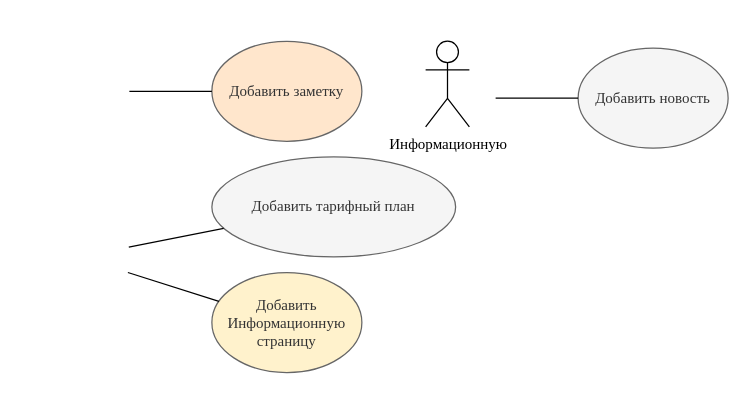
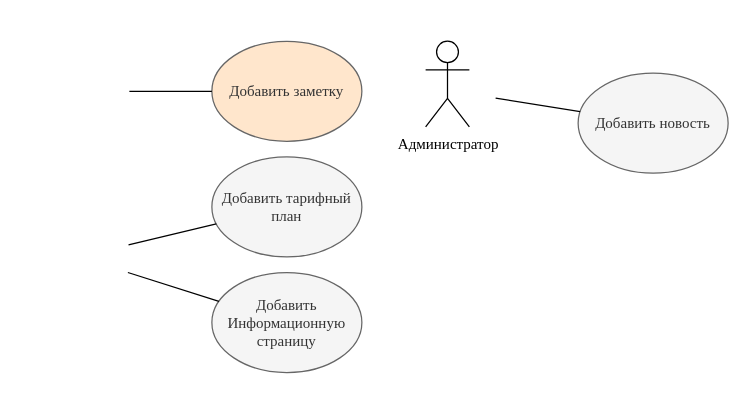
- <mxCell id="13" value="Добавить новость" style="ellipse;html=1;fontFamily=Comic Sans MS;verticalAlign=middle;whiteSpace=wrap;labelBorderColor=none;labelBackgroundColor=none;fontStyle=0;strokeColor=#666666;fontColor=#333333;fillColor=#F5F5F5;" vertex="1" parent="1"><mxGeometry x="462" y="38" width="120" height="80" as="geometry" /></mxCell>
+ <mxCell id="13" value="Добавить новость" style="ellipse;html=1;fontFamily=Comic Sans MS;verticalAlign=middle;whiteSpace=wrap;labelBorderColor=none;labelBackgroundColor=none;fontStyle=0;strokeColor=#666666;fontColor=#333333;fillColor=#F5F5F5;" vertex="1" parent="1"><mxGeometry x="462" y="58" width="120" height="80" as="geometry" /></mxCell>
- <mxCell id="12" value="Информационную" style="shape=umlActor;verticalLabelPosition=bottom;verticalAlign=top;html=1;outlineConnect=0;shadow=0;labelBackgroundColor=none;fontColor=none;fillColor=none;fontFamily=Comic Sans MS;" vertex="1" parent="10"><mxGeometry x="320" y="12.5" width="35" height="68.5" as="geometry" /></mxCell>
+ <mxCell id="12" value="Администратор" style="shape=umlActor;verticalLabelPosition=bottom;verticalAlign=top;html=1;outlineConnect=0;shadow=0;labelBackgroundColor=none;fontColor=none;fillColor=none;fontFamily=Comic Sans MS;" vertex="1" parent="10"><mxGeometry x="320" y="12.5" width="35" height="68.5" as="geometry" /></mxCell>
- <mxCell id="4" value="Добавить тарифный план" style="ellipse;html=1;fontFamily=Comic Sans MS;verticalAlign=middle;whiteSpace=wrap;labelBorderColor=none;labelBackgroundColor=none;fontStyle=0;strokeColor=#666666;fontColor=#333333;fillColor=#F5F5F5;" vertex="1" parent="1"><mxGeometry x="169" y="125" width="195" height="80" as="geometry" /></mxCell>
+ <mxCell id="4" value="Добавить тарифный план" style="ellipse;html=1;fontFamily=Comic Sans MS;verticalAlign=middle;whiteSpace=wrap;labelBorderColor=none;labelBackgroundColor=none;fontStyle=0;strokeColor=#666666;fontColor=#333333;fillColor=#F5F5F5;" vertex="1" parent="1"><mxGeometry x="169" y="125" width="120" height="80" as="geometry" /></mxCell>
- <mxCell id="6" value="Добавить Информационную страницу" style="ellipse;html=1;fontFamily=Comic Sans MS;verticalAlign=middle;whiteSpace=wrap;labelBorderColor=none;labelBackgroundColor=none;fontStyle=0;strokeColor=#666666;fontColor=#333333;fillColor=#fff2cc;" vertex="1" parent="1"><mxGeometry x="169" y="217.5" width="120" height="80" as="geometry" /></mxCell>
+ <mxCell id="6" value="Добавить Информационную страницу" style="ellipse;html=1;fontFamily=Comic Sans MS;verticalAlign=middle;whiteSpace=wrap;labelBorderColor=none;labelBackgroundColor=none;fontStyle=0;strokeColor=#666666;fontColor=#333333;fillColor=#F5F5F5;" vertex="1" parent="1"><mxGeometry x="169" y="217.5" width="120" height="80" as="geometry" /></mxCell>
